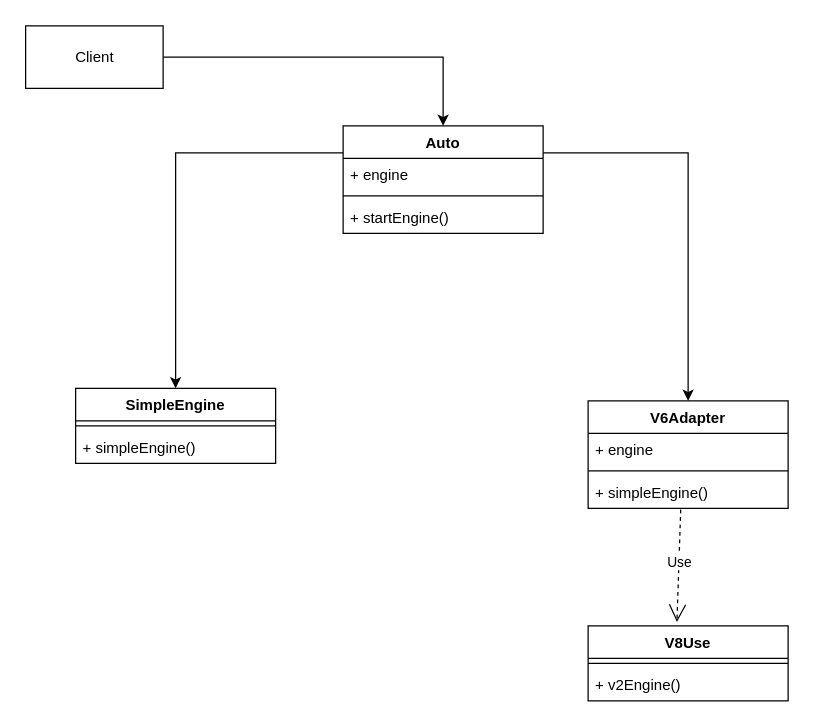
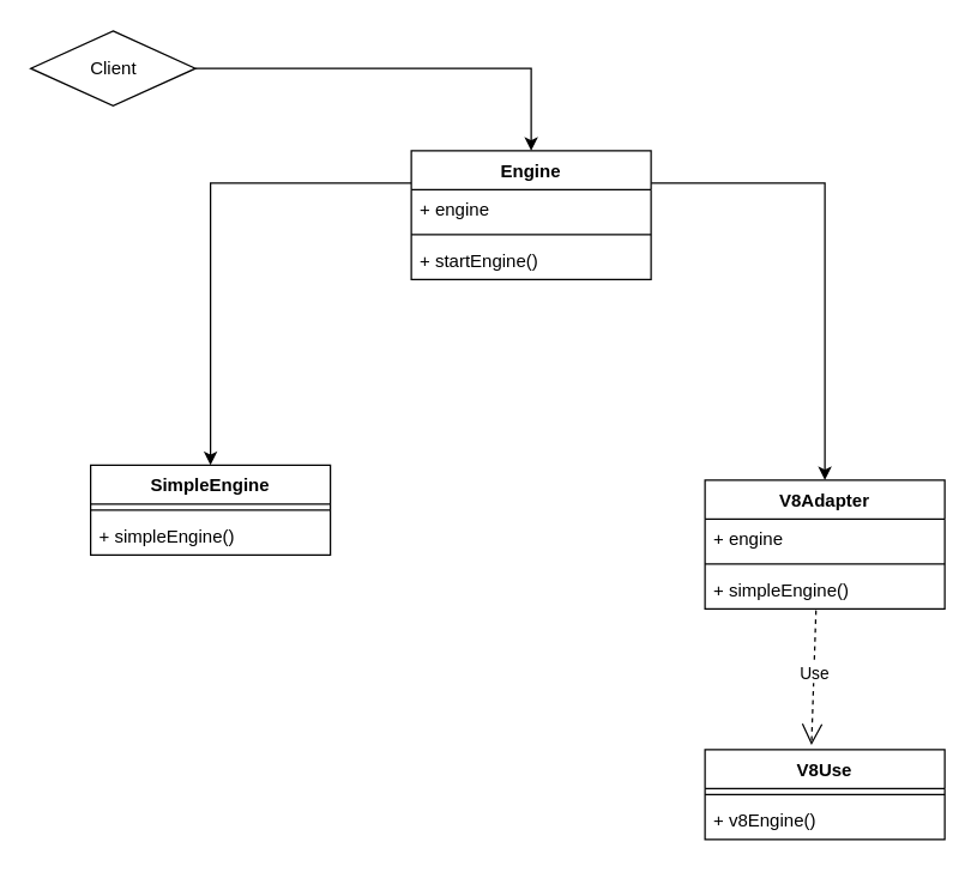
- <mxCell id="19" value="Client" style="html=1;" vertex="1" parent="1"><mxGeometry x="20" y="20" width="110" height="50" as="geometry" /></mxCell>
+ <mxCell id="19" value="Client" style="rhombus;html=1;" vertex="1" parent="1"><mxGeometry x="20" y="20" width="110" height="50" as="geometry" /></mxCell>
- <mxCell id="10" value="Auto" style="swimlane;fontStyle=1;align=center;verticalAlign=top;childLayout=stackLayout;horizontal=1;startSize=26;horizontalStack=0;resizeParent=1;resizeParentMax=0;resizeLast=0;collapsible=1;marginBottom=0;" vertex="1" parent="1"><mxGeometry x="274" y="100" width="160" height="86" as="geometry" /></mxCell>
+ <mxCell id="10" value="Engine" style="swimlane;fontStyle=1;align=center;verticalAlign=top;childLayout=stackLayout;horizontal=1;startSize=26;horizontalStack=0;resizeParent=1;resizeParentMax=0;resizeLast=0;collapsible=1;marginBottom=0;" vertex="1" parent="1"><mxGeometry x="274" y="100" width="160" height="86" as="geometry" /></mxCell>
- <mxCell id="14" value="V6Adapter" style="swimlane;fontStyle=1;align=center;verticalAlign=top;childLayout=stackLayout;horizontal=1;startSize=26;horizontalStack=0;resizeParent=1;resizeParentMax=0;resizeLast=0;collapsible=1;marginBottom=0;" vertex="1" parent="1"><mxGeometry x="470" y="320" width="160" height="86" as="geometry" /></mxCell>
+ <mxCell id="14" value="V8Adapter" style="swimlane;fontStyle=1;align=center;verticalAlign=top;childLayout=stackLayout;horizontal=1;startSize=26;horizontalStack=0;resizeParent=1;resizeParentMax=0;resizeLast=0;collapsible=1;marginBottom=0;" vertex="1" parent="1"><mxGeometry x="470" y="320" width="160" height="86" as="geometry" /></mxCell>
- <mxCell id="7" value="+ v2Engine()" style="text;strokeColor=none;fillColor=none;align=left;verticalAlign=top;spacingLeft=4;spacingRight=4;overflow=hidden;rotatable=0;points=[[0,0.5],[1,0.5]];portConstraint=eastwest;" vertex="1" parent="5"><mxGeometry y="34" width="160" height="26" as="geometry" /></mxCell>
+ <mxCell id="7" value="+ v8Engine()" style="text;strokeColor=none;fillColor=none;align=left;verticalAlign=top;spacingLeft=4;spacingRight=4;overflow=hidden;rotatable=0;points=[[0,0.5],[1,0.5]];portConstraint=eastwest;" vertex="1" parent="5"><mxGeometry y="34" width="160" height="26" as="geometry" /></mxCell>
